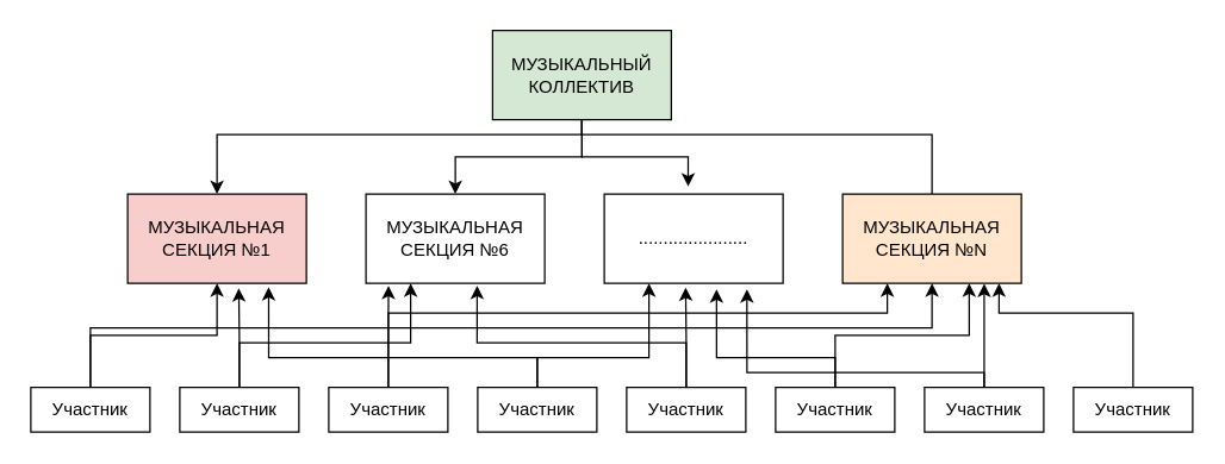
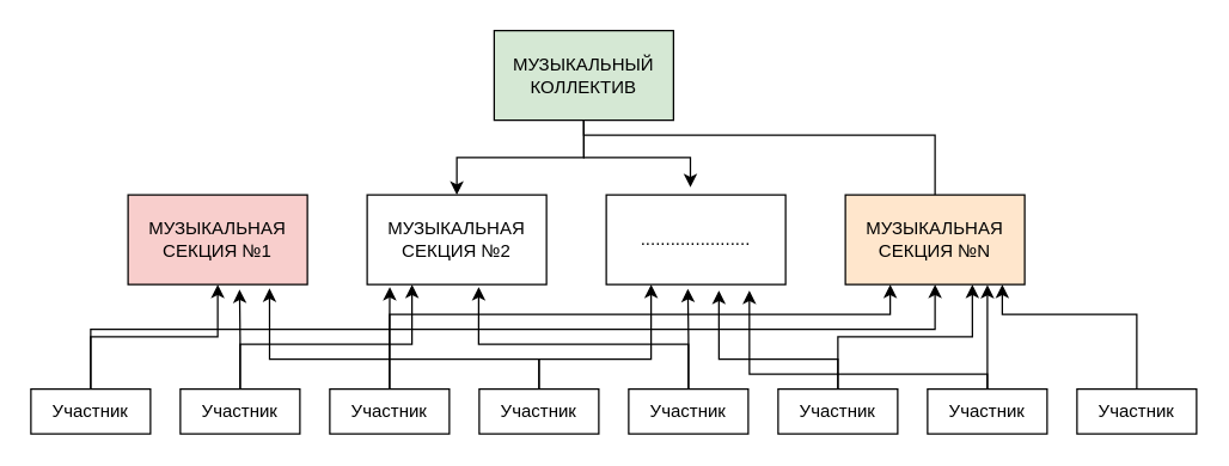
- <mxCell id="2" style="edgeStyle=orthogonalEdgeStyle;rounded=0;orthogonalLoop=1;jettySize=auto;html=1;entryX=0.5;entryY=0;entryDx=0;entryDy=0;" edge="1" parent="1" source="6" target="7"><mxGeometry relative="1" as="geometry"><Array as="points"><mxPoint x="390" y="90" /><mxPoint x="145" y="90" /></Array></mxGeometry></mxCell>
- <mxCell id="8" value="МУЗЫКАЛЬНАЯ СЕКЦИЯ №6" style="whiteSpace=wrap;html=1;" vertex="1" parent="1"><mxGeometry x="245" y="130" width="120" height="60" as="geometry" /></mxCell>
+ <mxCell id="8" value="МУЗЫКАЛЬНАЯ СЕКЦИЯ №2" style="whiteSpace=wrap;html=1;" vertex="1" parent="1"><mxGeometry x="245" y="130" width="120" height="60" as="geometry" /></mxCell>
